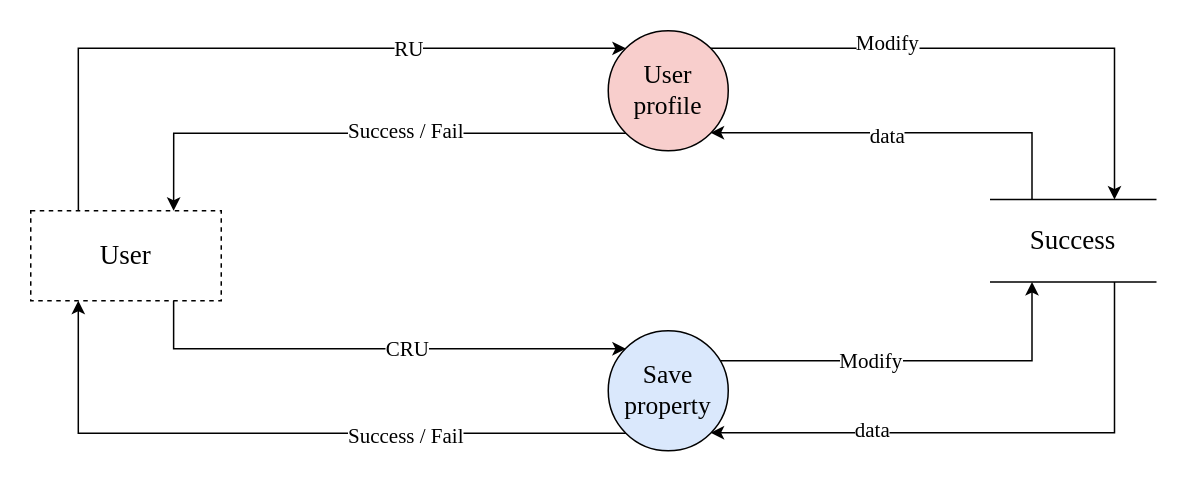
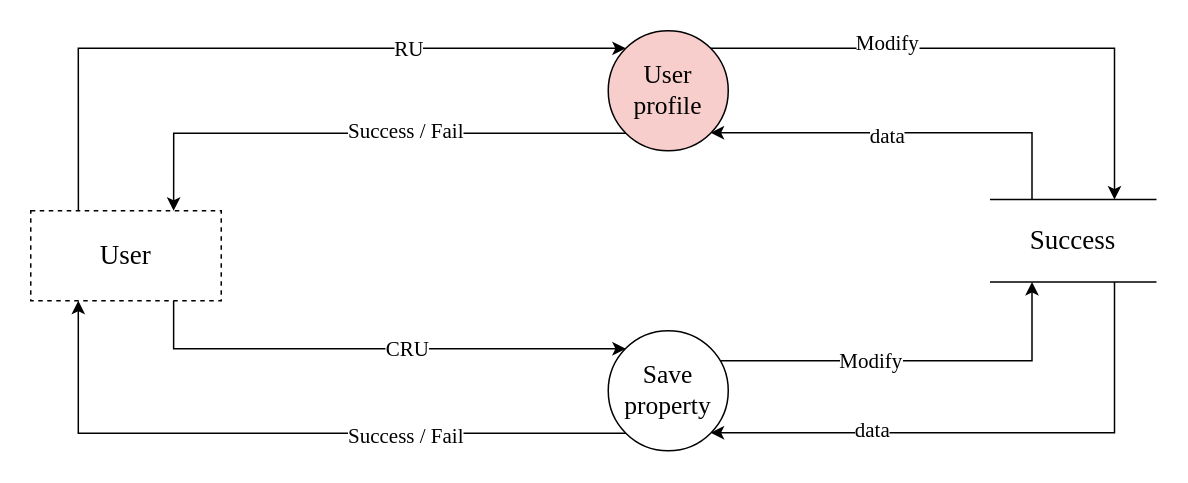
- <mxCell id="17" value="&lt;p&gt;&lt;span style=&quot;font-size: 17px&quot;&gt;Save property&lt;/span&gt;&lt;/p&gt;" style="ellipse;whiteSpace=wrap;html=1;aspect=fixed;shadow=0;sketch=0;rotation=0;fontFamily=Times New Roman;fillColor=#dae8fc;" parent="1" vertex="1"><mxGeometry x="405" y="220" width="80" height="80" as="geometry" /></mxCell>
+ <mxCell id="17" value="&lt;p&gt;&lt;span style=&quot;font-size: 17px&quot;&gt;Save property&lt;/span&gt;&lt;/p&gt;" style="ellipse;whiteSpace=wrap;html=1;aspect=fixed;shadow=0;sketch=0;rotation=0;fontFamily=Times New Roman;" parent="1" vertex="1"><mxGeometry x="405" y="220" width="80" height="80" as="geometry" /></mxCell>
